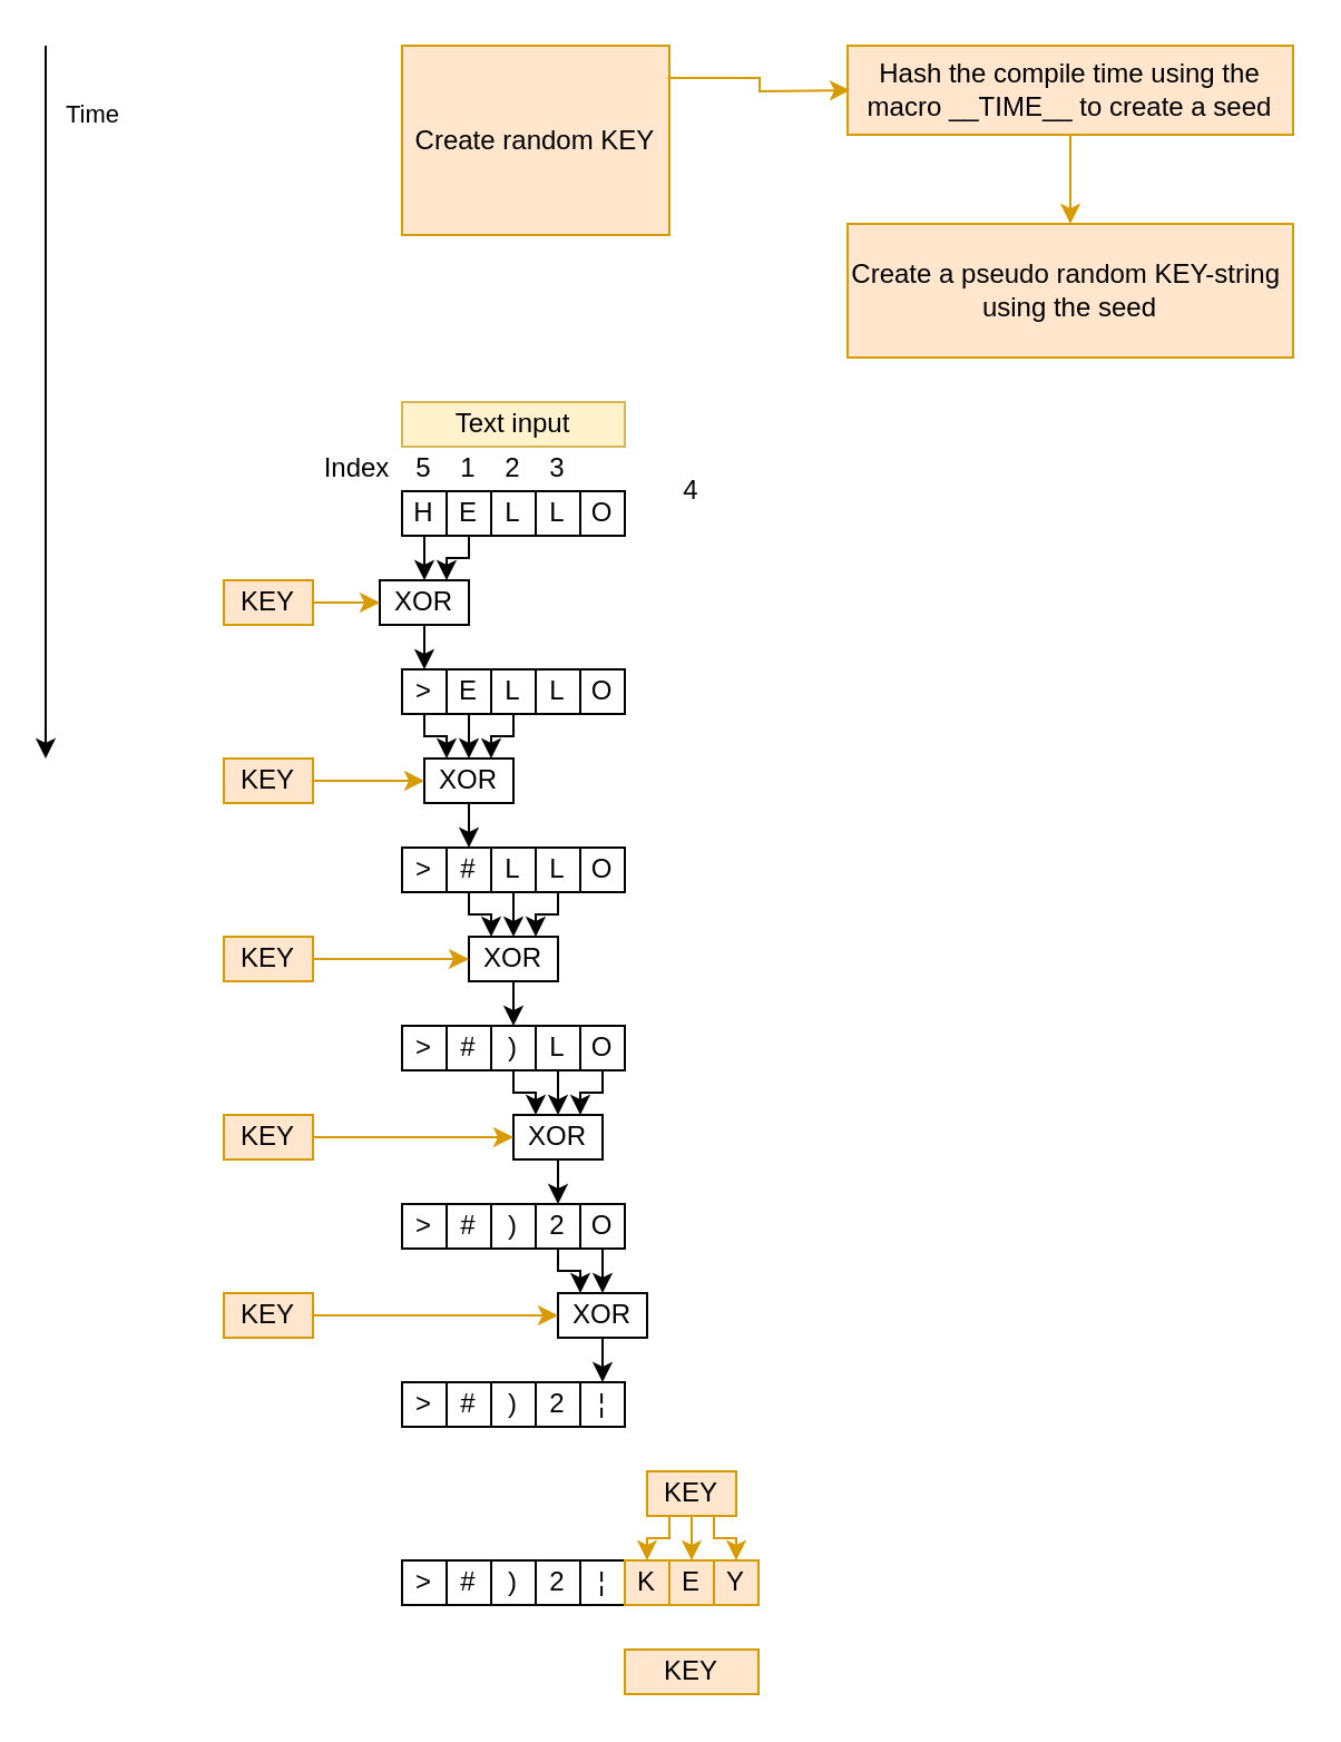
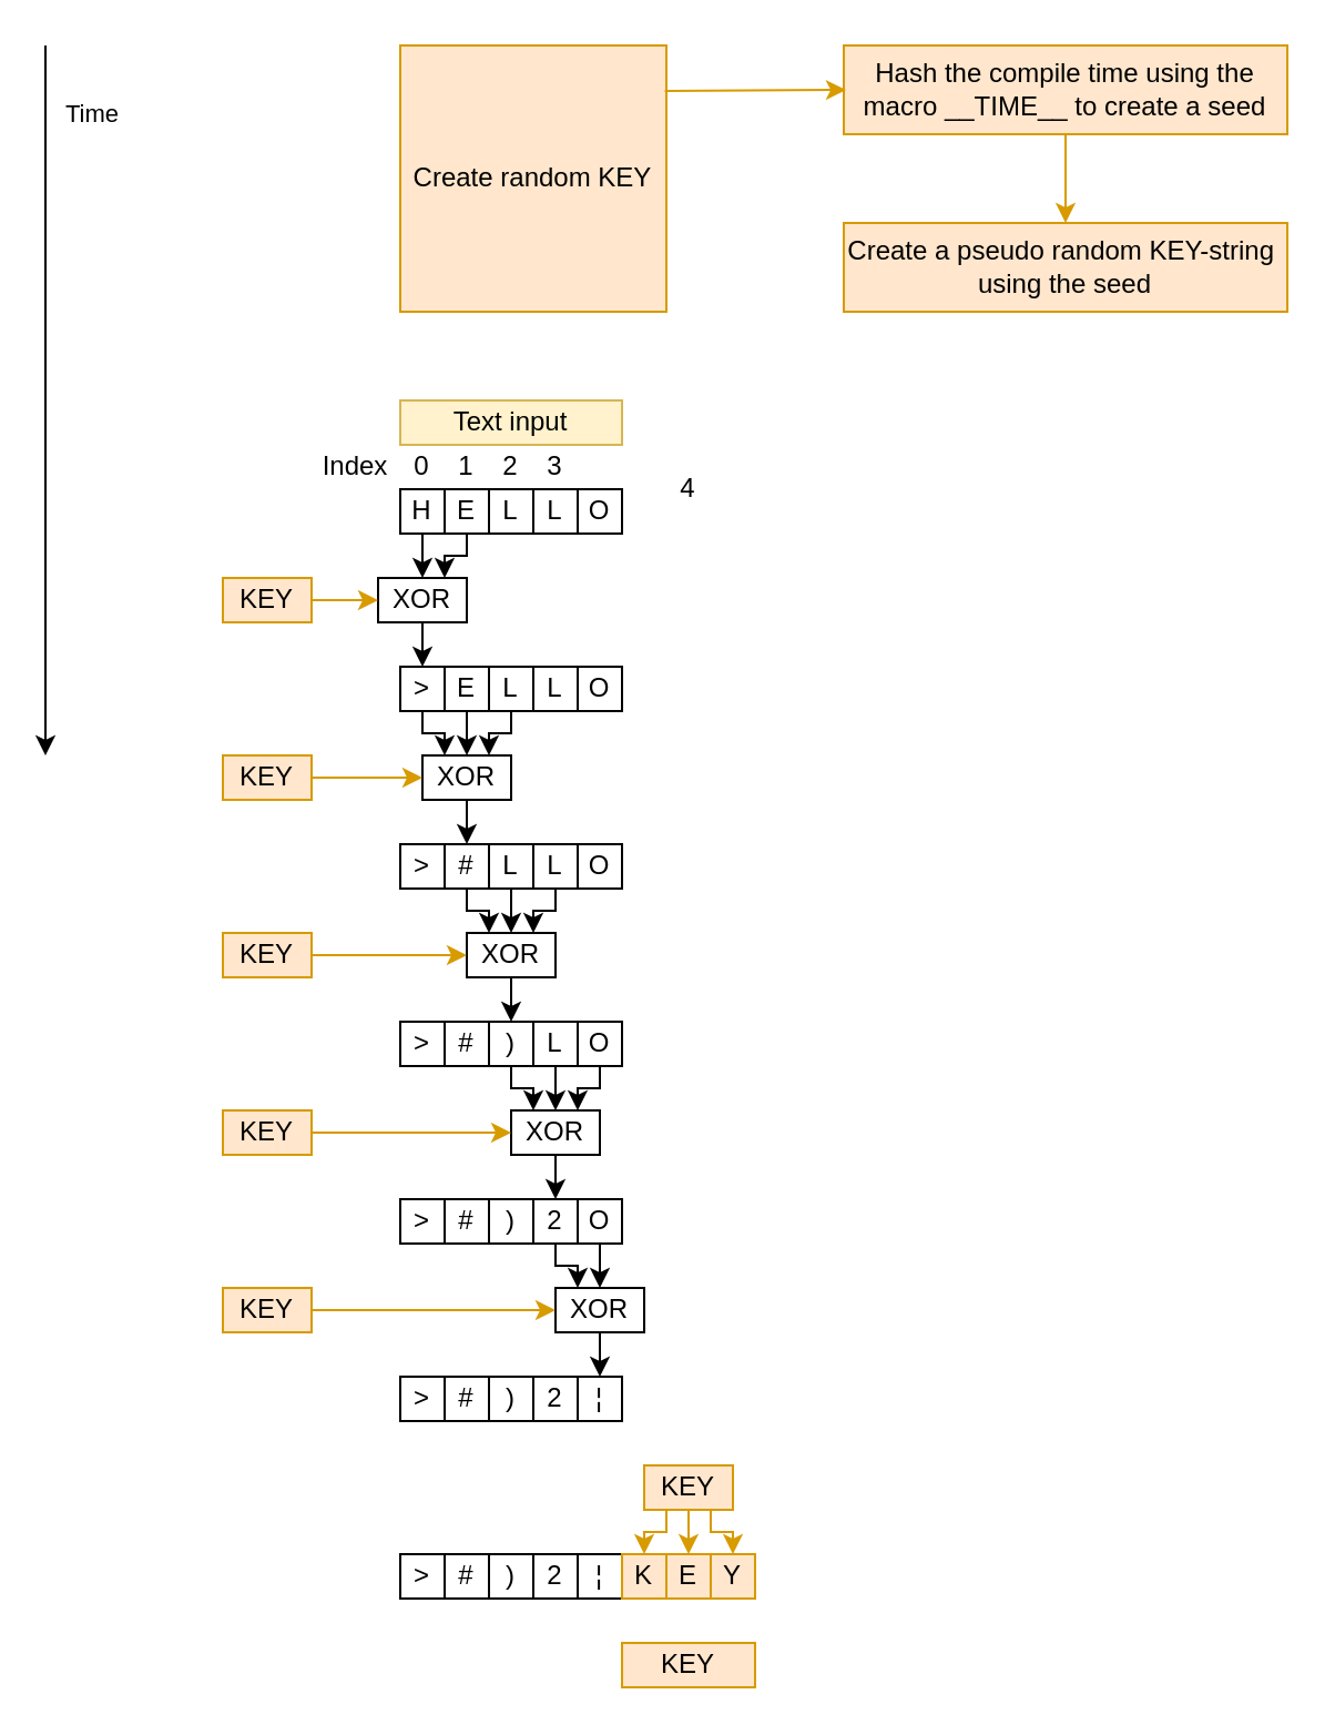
- <mxCell id="3" value="Create random KEY" style="rounded=0;whiteSpace=wrap;html=1;fillColor=#ffe6cc;strokeColor=#d79b00;" vertex="1" parent="1"><mxGeometry x="180" y="20" width="120" height="85" as="geometry" /></mxCell>
+ <mxCell id="3" value="Create random KEY" style="rounded=0;whiteSpace=wrap;html=1;fillColor=#ffe6cc;strokeColor=#d79b00;" vertex="1" parent="1"><mxGeometry x="180" y="20" width="120" height="120" as="geometry" /></mxCell>
- <mxCell id="7" value="&lt;div&gt;Create a pseudo random KEY-string&amp;nbsp;&lt;/div&gt;&lt;div&gt;using the seed&lt;/div&gt;" style="rounded=0;whiteSpace=wrap;html=1;fillColor=#ffe6cc;strokeColor=#d79b00;" vertex="1" parent="1"><mxGeometry x="380" y="100" width="200" height="60" as="geometry" /></mxCell>
+ <mxCell id="7" value="&lt;div&gt;Create a pseudo random KEY-string&amp;nbsp;&lt;/div&gt;&lt;div&gt;using the seed&lt;/div&gt;" style="rounded=0;whiteSpace=wrap;html=1;fillColor=#ffe6cc;strokeColor=#d79b00;" vertex="1" parent="1"><mxGeometry x="380" y="100" width="200" height="40" as="geometry" /></mxCell>
- <mxCell id="15" value="5" style="text;html=1;align=center;verticalAlign=middle;whiteSpace=wrap;rounded=0;" vertex="1" parent="1"><mxGeometry x="180" y="200" width="20" height="20" as="geometry" /></mxCell>
+ <mxCell id="15" value="0" style="text;html=1;align=center;verticalAlign=middle;whiteSpace=wrap;rounded=0;" vertex="1" parent="1"><mxGeometry x="180" y="200" width="20" height="20" as="geometry" /></mxCell>
